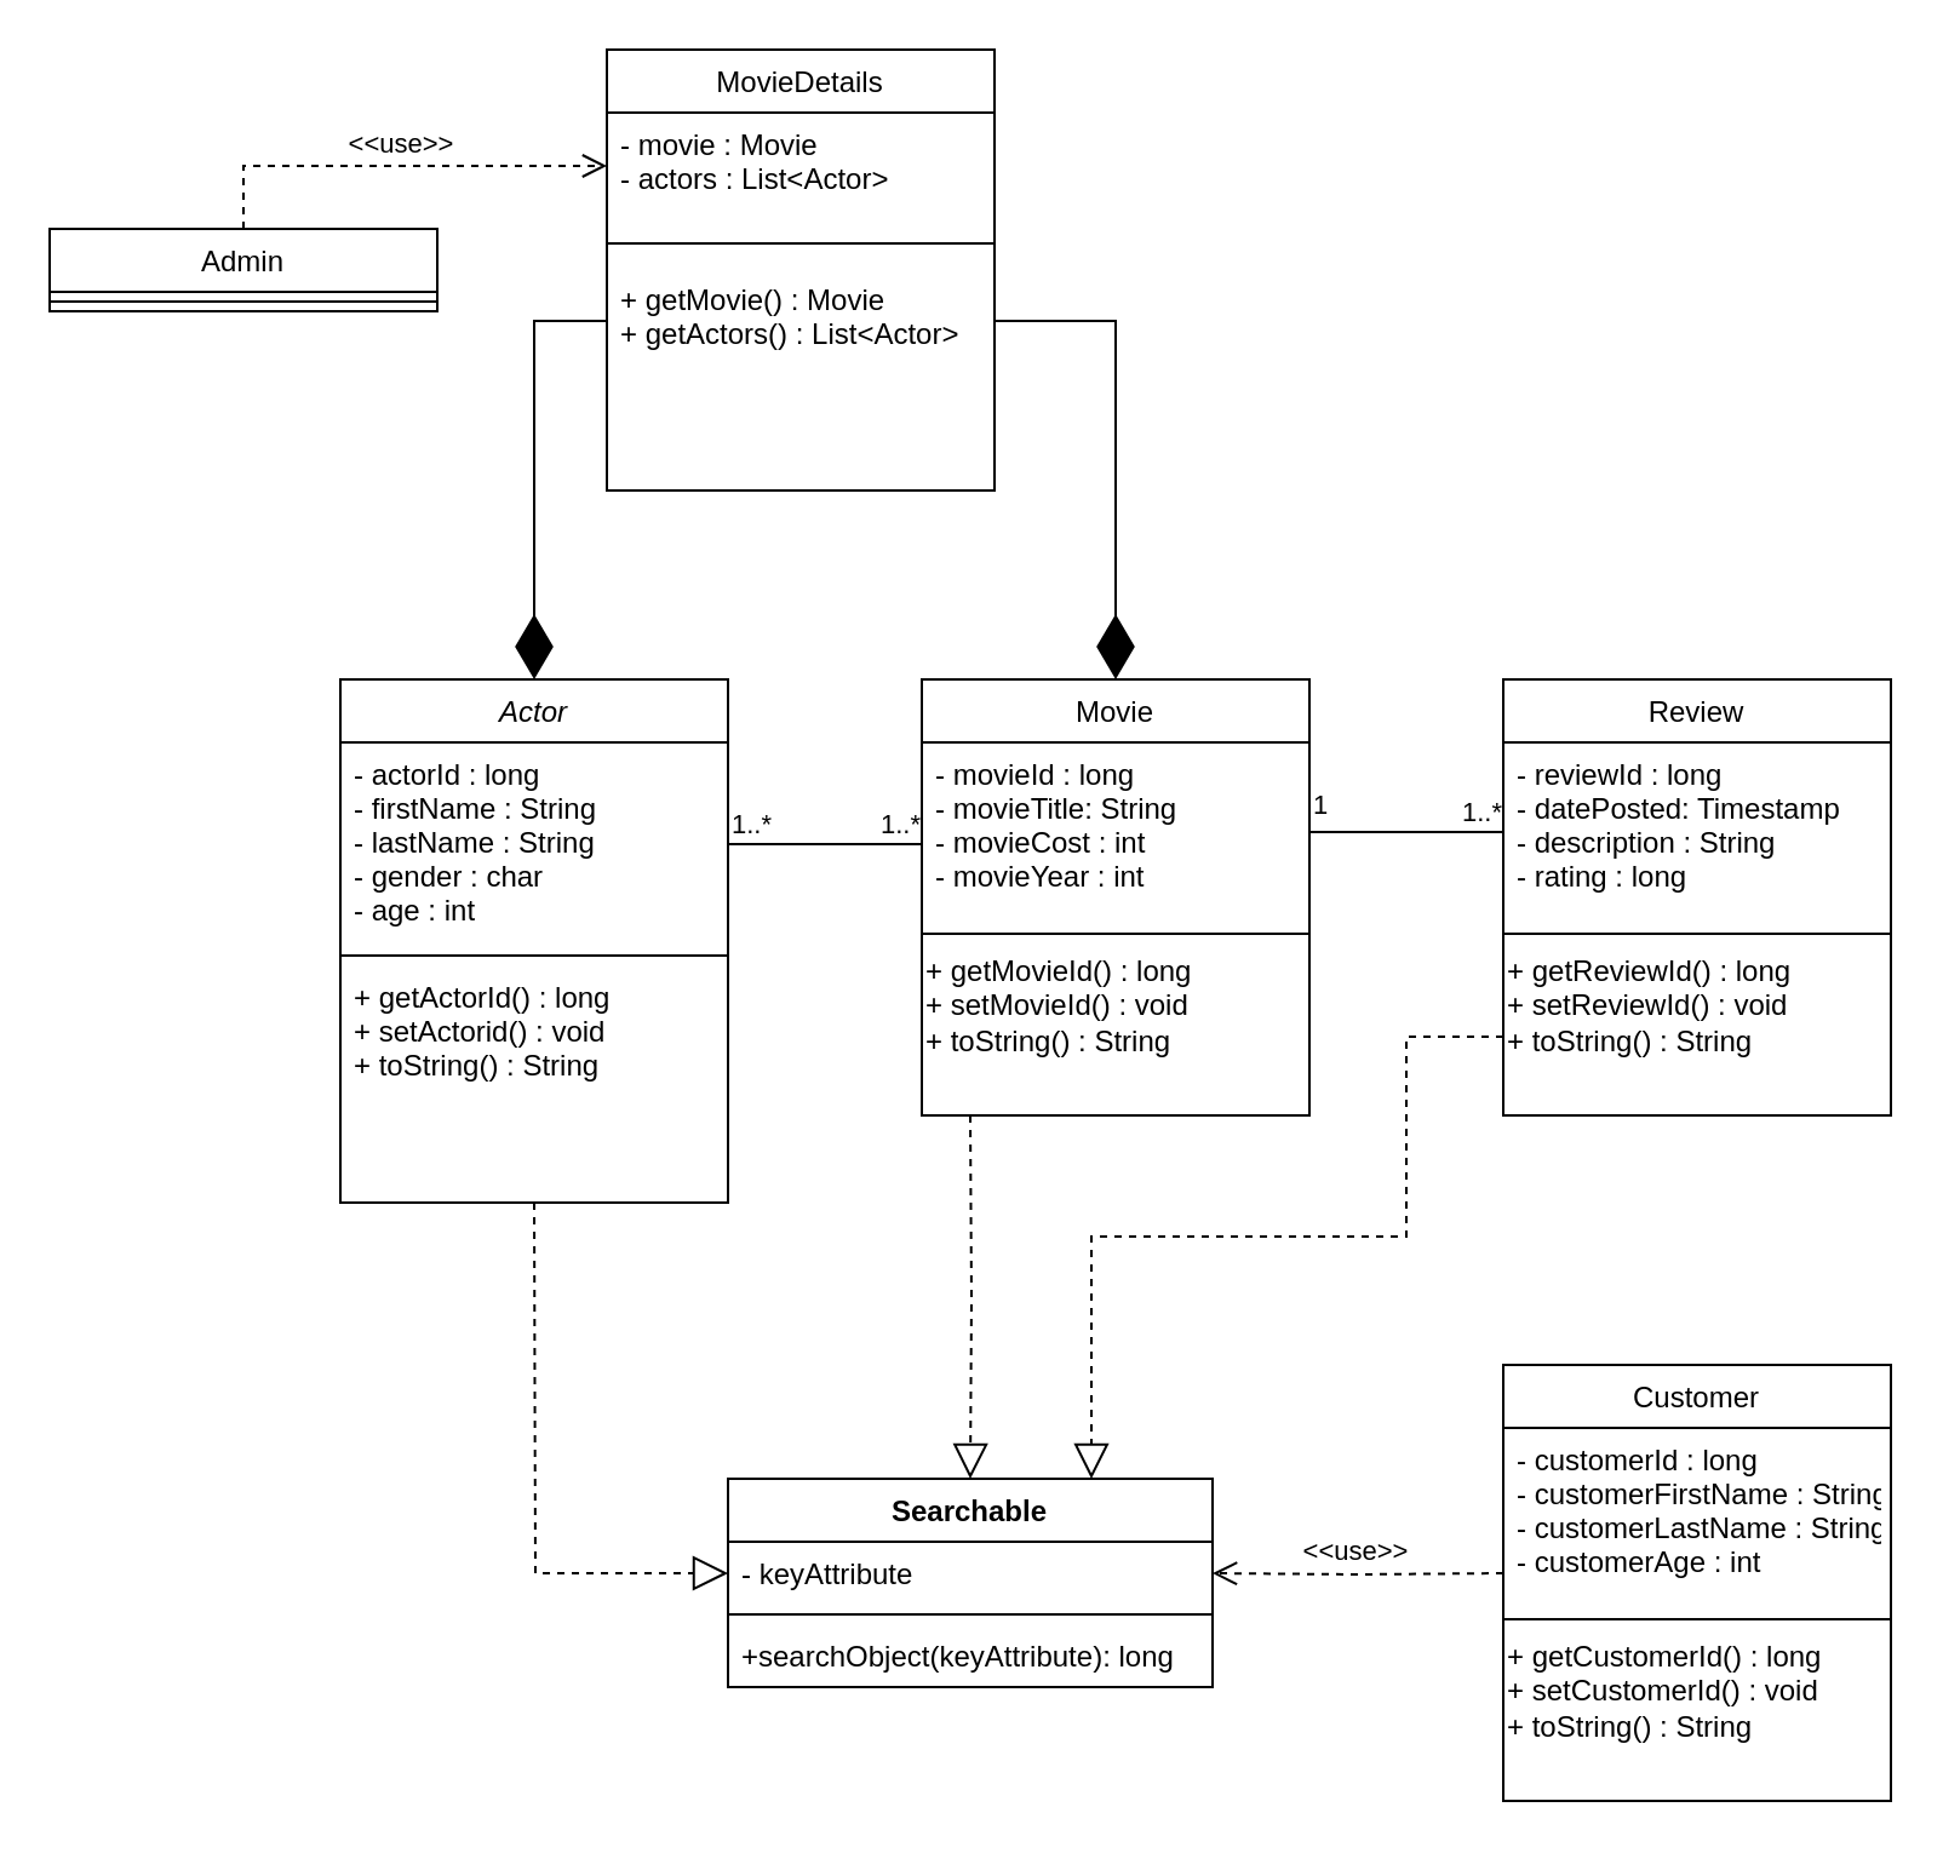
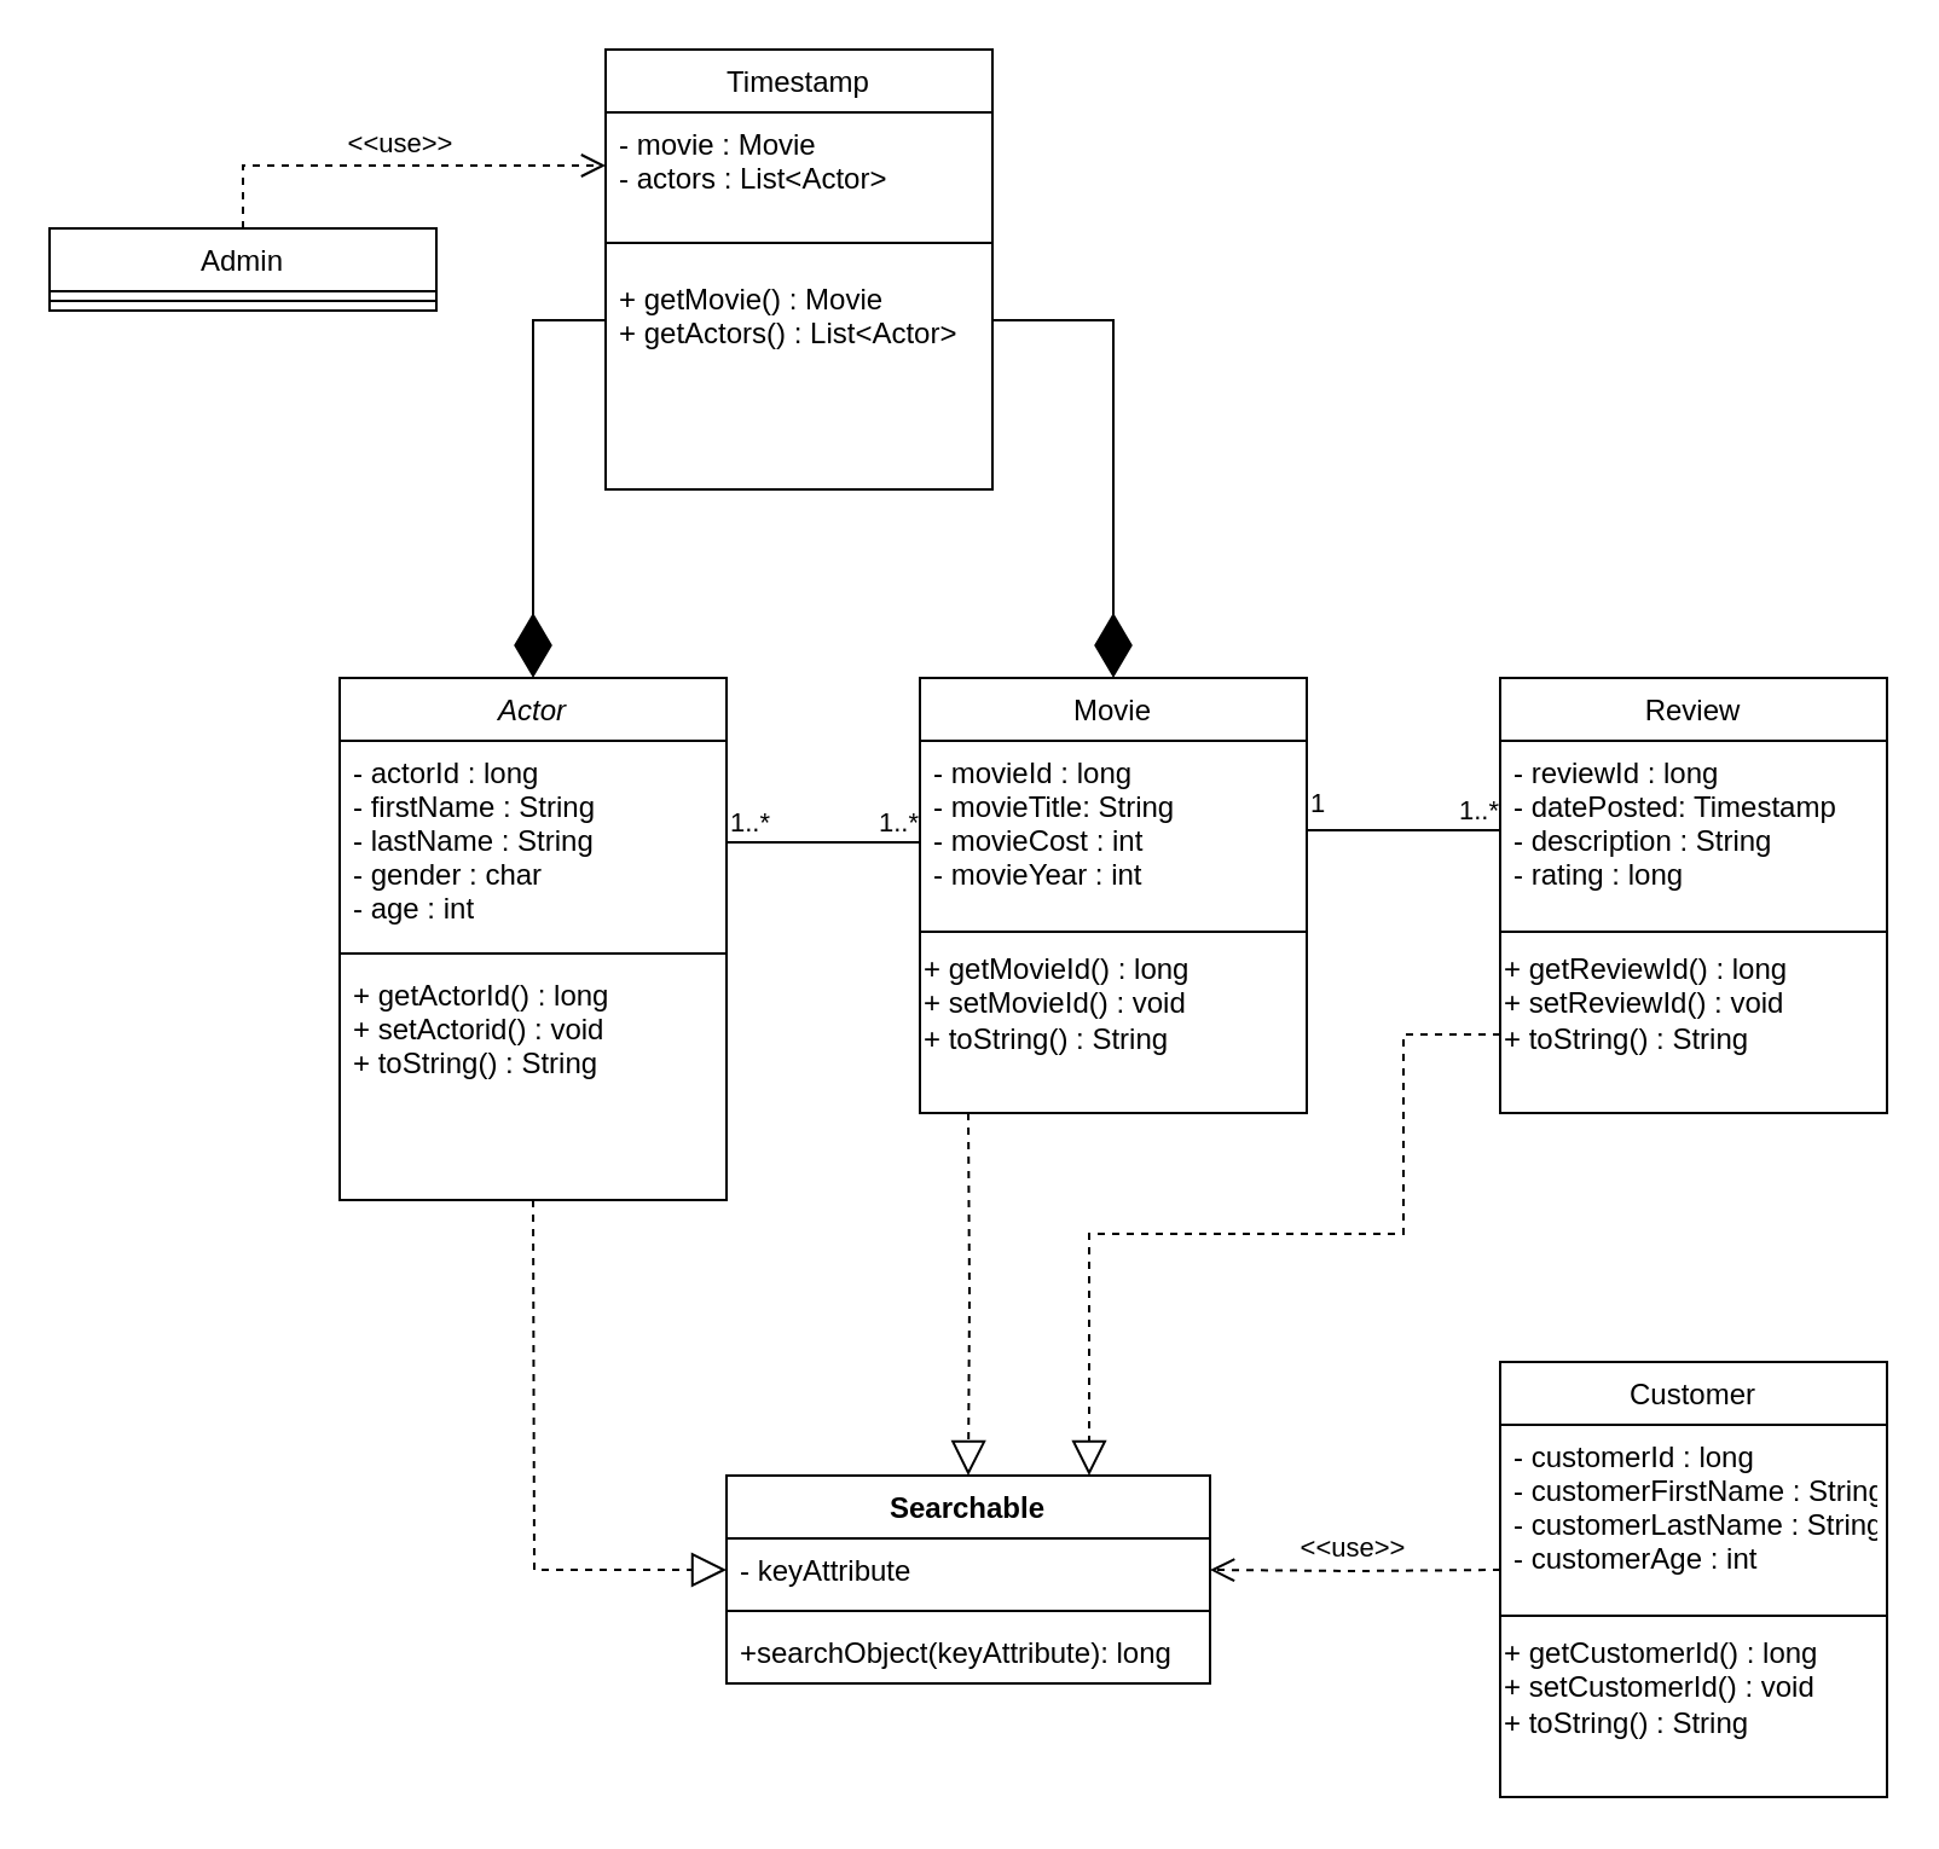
- <mxCell id="6" value="MovieDetails" style="swimlane;fontStyle=0;align=center;verticalAlign=top;childLayout=stackLayout;horizontal=1;startSize=26;horizontalStack=0;resizeParent=1;resizeLast=0;collapsible=1;marginBottom=0;rounded=0;shadow=0;strokeWidth=1;" parent="1" vertex="1"><mxGeometry x="250" y="20" width="160" height="182" as="geometry"><mxRectangle x="130" y="380" width="160" height="26" as="alternateBounds" /></mxGeometry></mxCell>
+ <mxCell id="6" value="Timestamp" style="swimlane;fontStyle=0;align=center;verticalAlign=top;childLayout=stackLayout;horizontal=1;startSize=26;horizontalStack=0;resizeParent=1;resizeLast=0;collapsible=1;marginBottom=0;rounded=0;shadow=0;strokeWidth=1;" parent="1" vertex="1"><mxGeometry x="250" y="20" width="160" height="182" as="geometry"><mxRectangle x="130" y="380" width="160" height="26" as="alternateBounds" /></mxGeometry></mxCell>
